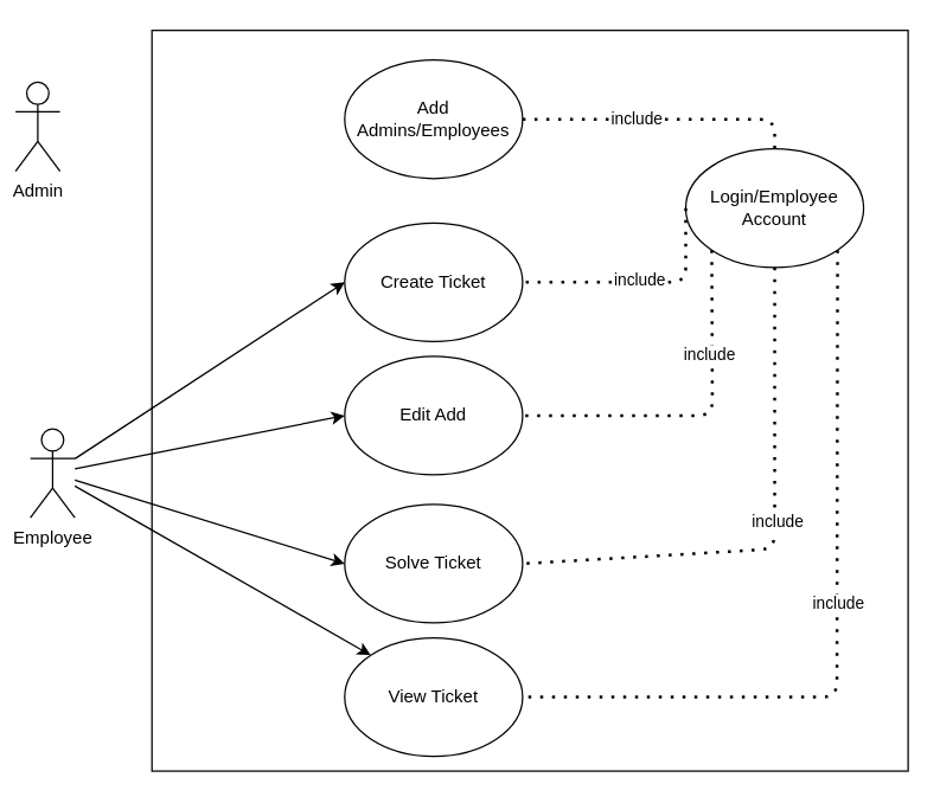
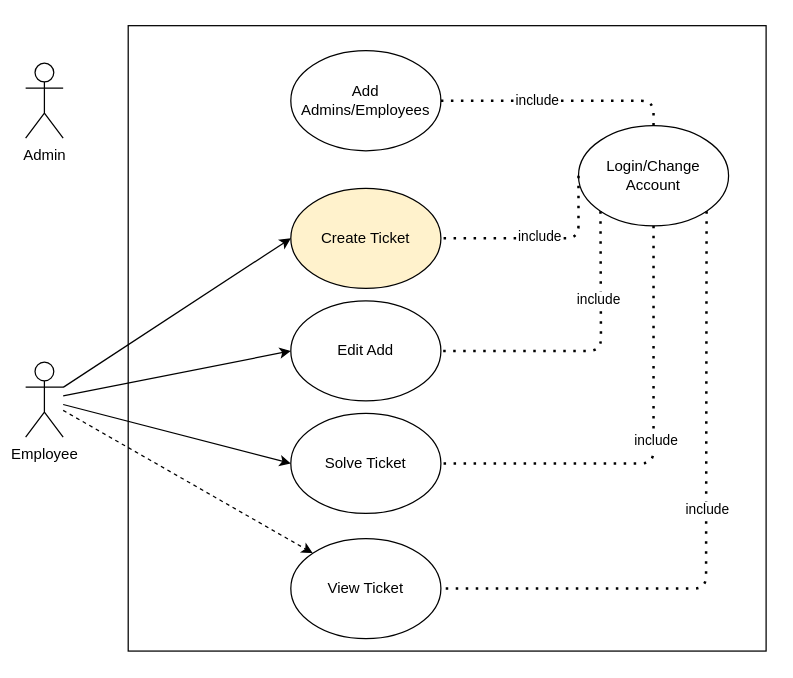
- <mxCell id="10" value="Admin" style="shape=umlActor;verticalLabelPosition=bottom;verticalAlign=top;html=1;outlineConnect=0;" parent="1" vertex="1"><mxGeometry x="10" y="55" width="30" height="60" as="geometry" /></mxCell>
+ <mxCell id="10" value="Admin" style="shape=umlActor;verticalLabelPosition=bottom;verticalAlign=top;html=1;outlineConnect=0;" parent="1" vertex="1"><mxGeometry x="20" y="50" width="30" height="60" as="geometry" /></mxCell>
- <mxCell id="5" value="Login/Employee Account" style="ellipse;whiteSpace=wrap;html=1;" parent="1" vertex="1"><mxGeometry x="462" y="100" width="120" height="80" as="geometry" /></mxCell>
+ <mxCell id="5" value="Login/Change Account" style="ellipse;whiteSpace=wrap;html=1;" parent="1" vertex="1"><mxGeometry x="462" y="100" width="120" height="80" as="geometry" /></mxCell>
- <mxCell id="7" value="Create Ticket" style="ellipse;whiteSpace=wrap;html=1;" parent="1" vertex="1"><mxGeometry x="232" y="150" width="120" height="80" as="geometry" /></mxCell>
+ <mxCell id="7" value="Create Ticket" style="ellipse;whiteSpace=wrap;html=1;fillColor=#fff2cc;" parent="1" vertex="1"><mxGeometry x="232" y="150" width="120" height="80" as="geometry" /></mxCell>
- <mxCell id="6" value="Solve Ticket" style="ellipse;whiteSpace=wrap;html=1;" parent="1" vertex="1"><mxGeometry x="232" y="340" width="120" height="80" as="geometry" /></mxCell>
+ <mxCell id="6" value="Solve Ticket" style="ellipse;whiteSpace=wrap;html=1;" parent="1" vertex="1"><mxGeometry x="232" y="330" width="120" height="80" as="geometry" /></mxCell>
- <mxCell id="11" value="" style="endArrow=classic;html=1;entryX=0;entryY=0;entryDx=0;entryDy=0;" parent="1" target="8" edge="1" source="3"><mxGeometry width="50" height="50" relative="1" as="geometry"><mxPoint x="12" y="110" as="sourcePoint" /><mxPoint x="352" y="220" as="targetPoint" /></mxGeometry></mxCell>
+ <mxCell id="11" value="" style="endArrow=classic;html=1;entryX=0;entryY=0;entryDx=0;entryDy=0;dashed=1;" parent="1" target="8" edge="1" source="3"><mxGeometry width="50" height="50" relative="1" as="geometry"><mxPoint x="12" y="110" as="sourcePoint" /><mxPoint x="352" y="220" as="targetPoint" /></mxGeometry></mxCell>
